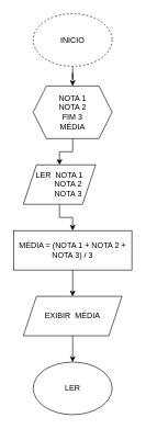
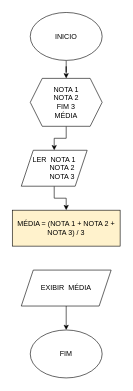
- <mxCell id="3" value="INICIO" style="ellipse;whiteSpace=wrap;html=1;dashed=1;" vertex="1" parent="1"><mxGeometry x="50" y="20" width="120" height="80" as="geometry" /></mxCell>
+ <mxCell id="3" value="INICIO" style="ellipse;whiteSpace=wrap;html=1;" vertex="1" parent="1"><mxGeometry x="50" y="20" width="120" height="80" as="geometry" /></mxCell>
- <mxCell id="9" value="MÉDIA = (NOTA 1 + NOTA 2 + NOTA 3) / 3" style="rounded=0;whiteSpace=wrap;html=1;" vertex="1" parent="1"><mxGeometry x="20" y="350" width="180" height="60" as="geometry" /></mxCell>
+ <mxCell id="9" value="MÉDIA = (NOTA 1 + NOTA 2 + NOTA 3) / 3" style="rounded=0;whiteSpace=wrap;html=1;fillColor=#fff2cc;" vertex="1" parent="1"><mxGeometry x="20" y="350" width="180" height="60" as="geometry" /></mxCell>
- <mxCell id="8" value="" style="edgeStyle=orthogonalEdgeStyle;rounded=0;orthogonalLoop=1;jettySize=auto;html=1;" edge="1" parent="1" source="9" target="11"><mxGeometry relative="1" as="geometry" /></mxCell>
- <mxCell id="12" value="LER" style="ellipse;whiteSpace=wrap;html=1;" vertex="1" parent="1"><mxGeometry x="50" y="550" width="120" height="80" as="geometry" /></mxCell>
+ <mxCell id="12" value="FIM" style="ellipse;whiteSpace=wrap;html=1;" vertex="1" parent="1"><mxGeometry x="50" y="550" width="120" height="80" as="geometry" /></mxCell>
